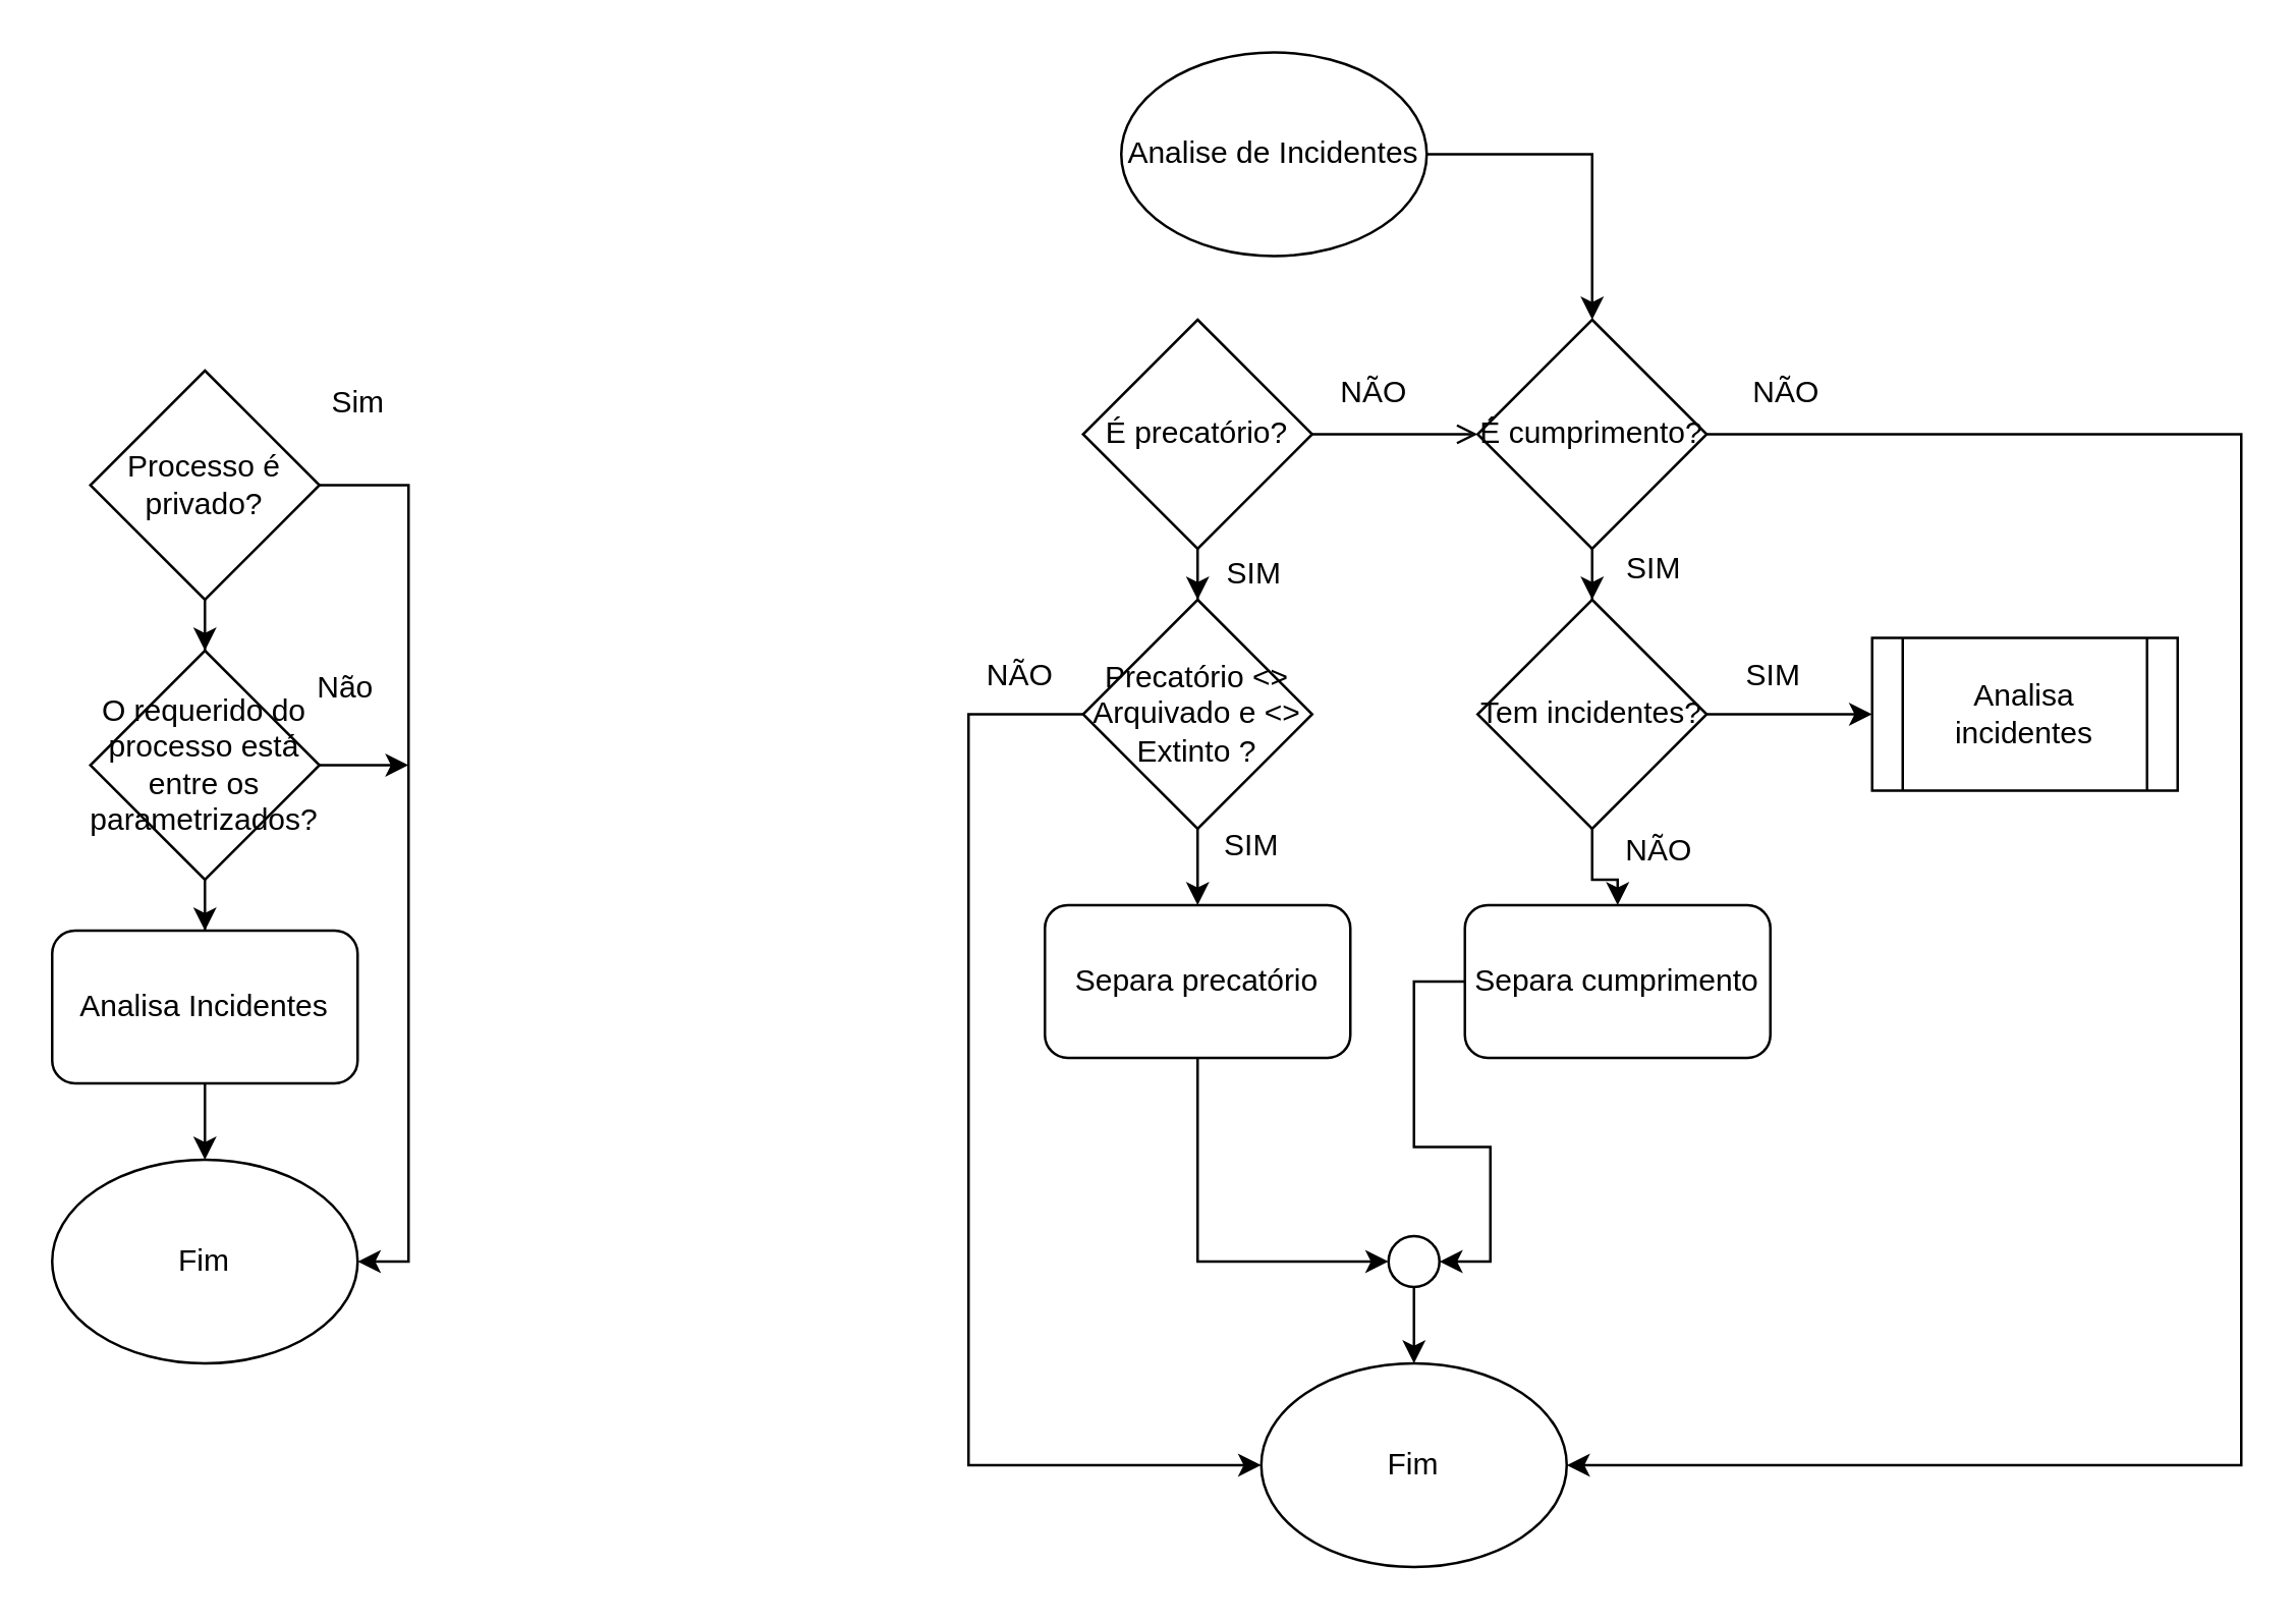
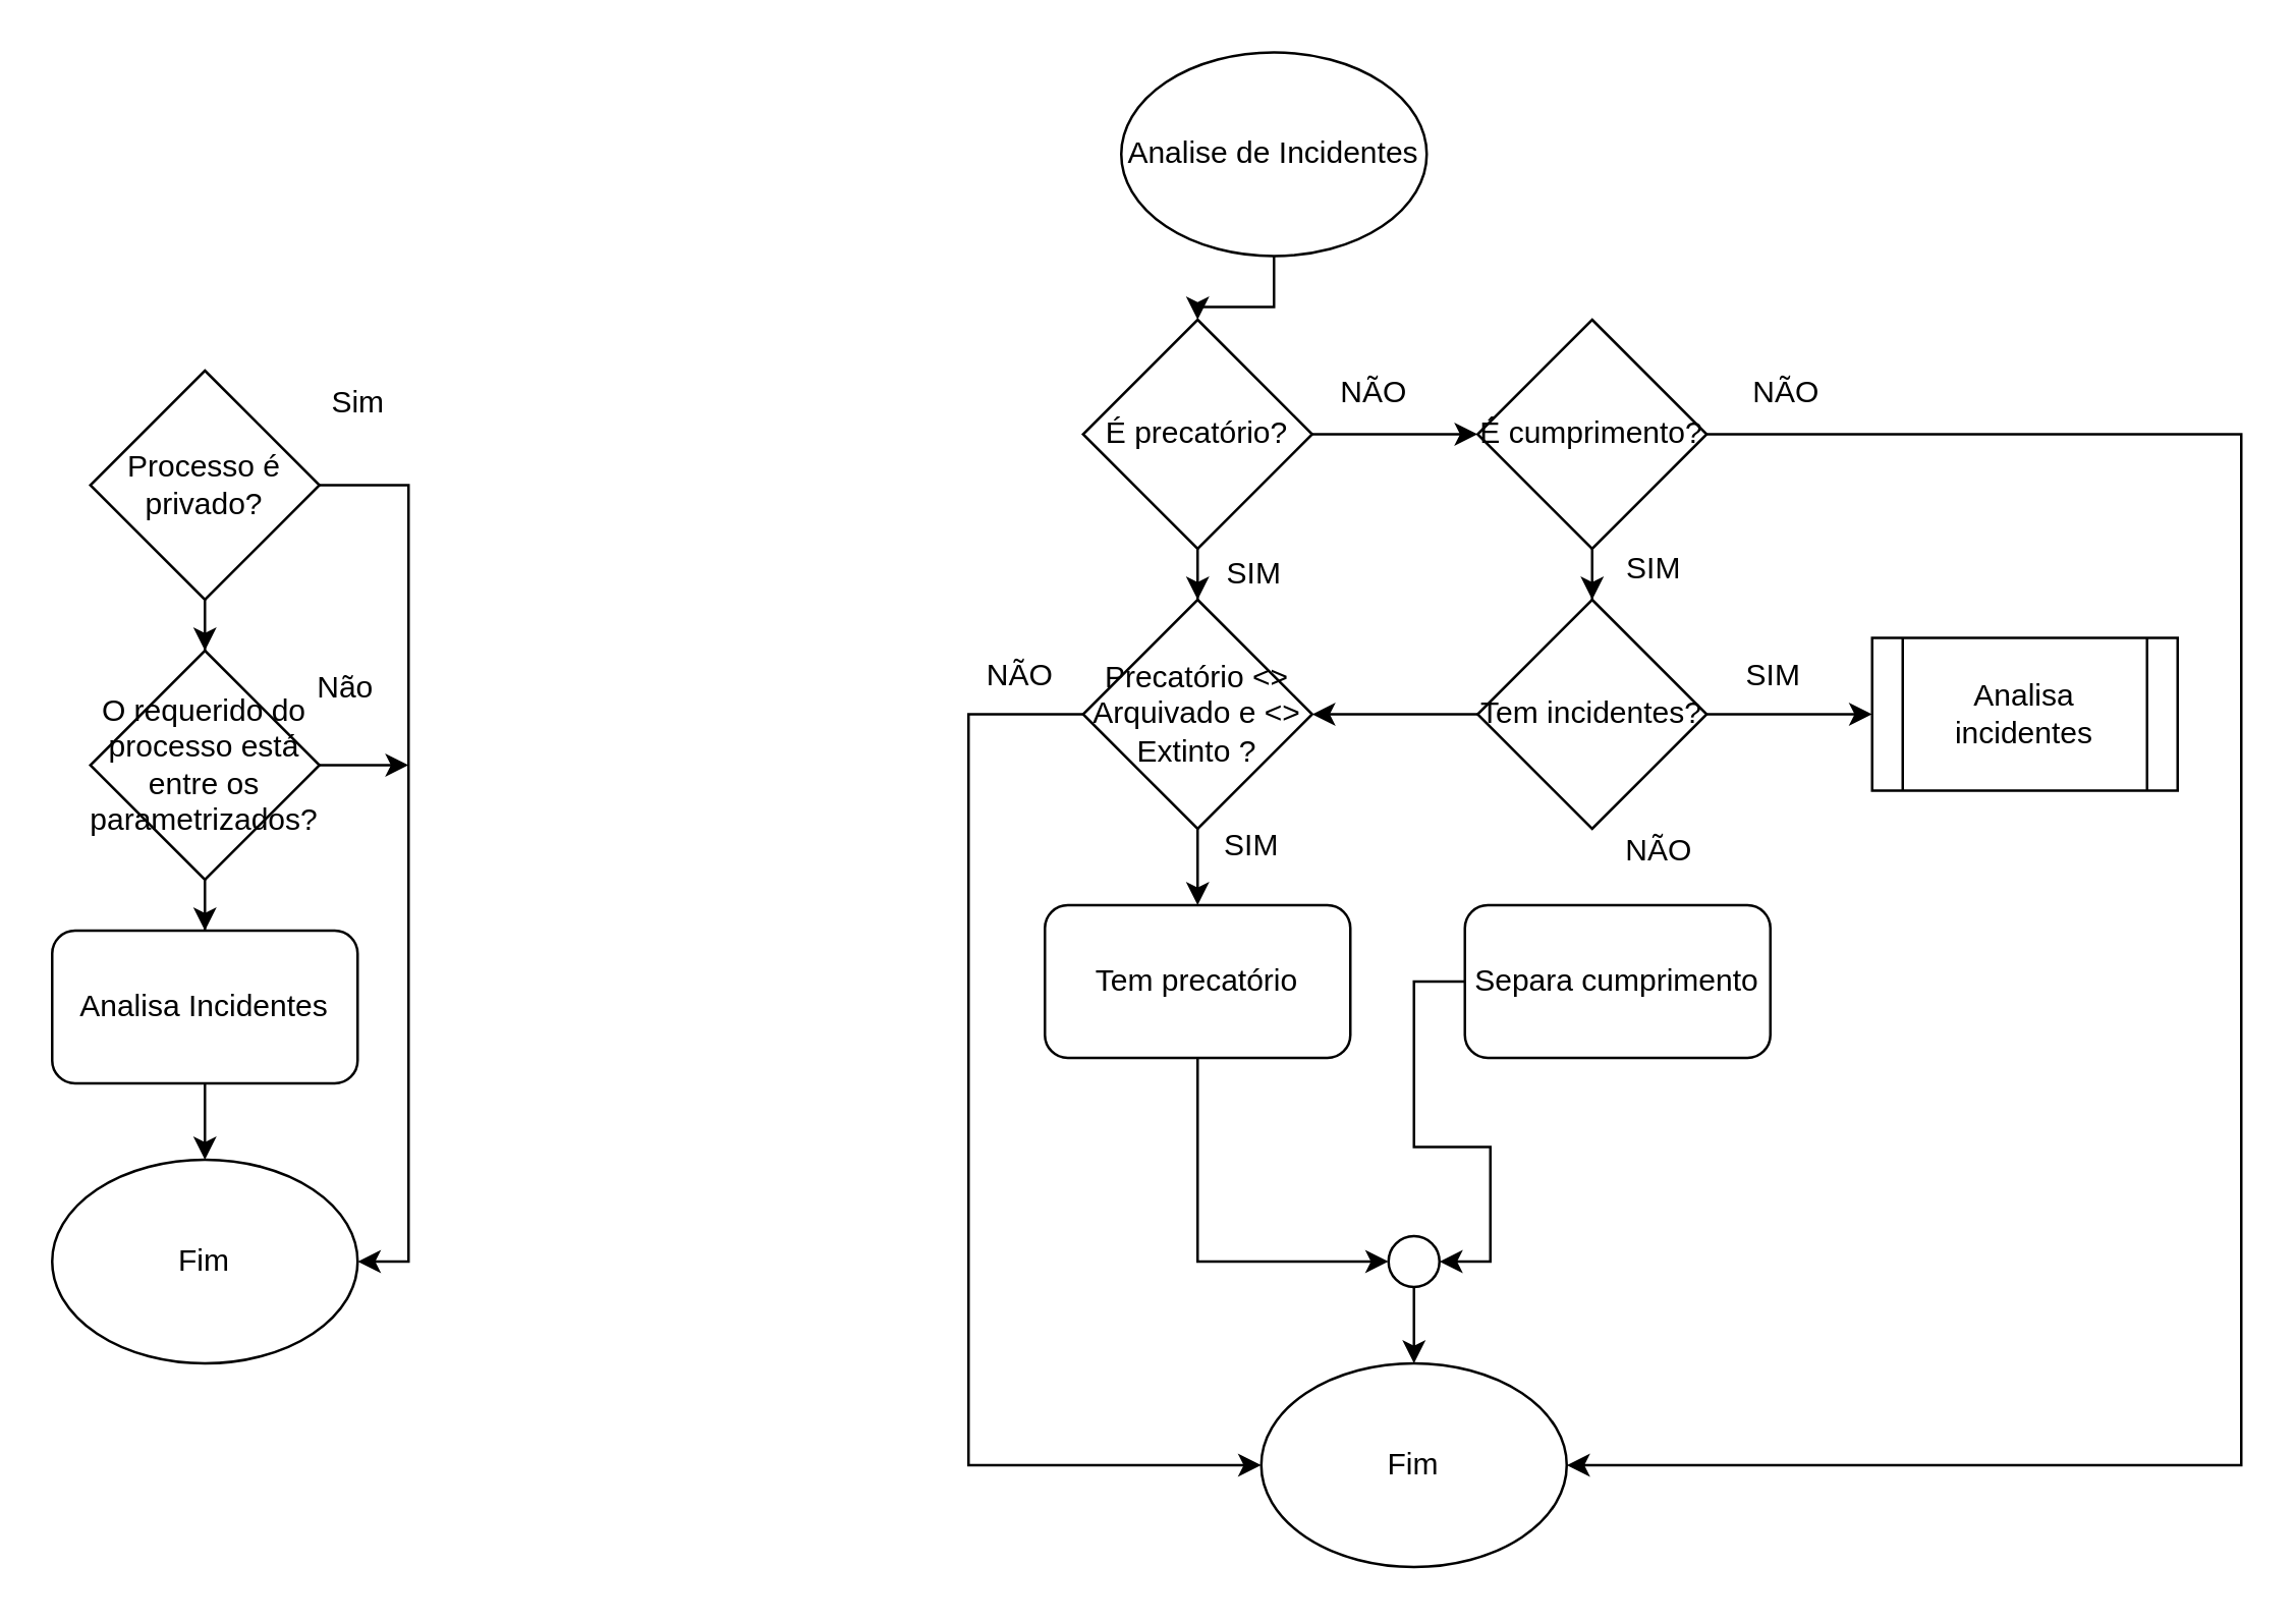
- <mxCell id="13" value="" style="edgeStyle=orthogonalEdgeStyle;rounded=0;orthogonalLoop=1;jettySize=auto;html=1;" edge="1" parent="1" source="14" target="23"><mxGeometry relative="1" as="geometry" /></mxCell>
+ <mxCell id="13" value="" style="edgeStyle=orthogonalEdgeStyle;rounded=0;orthogonalLoop=1;jettySize=auto;html=1;" edge="1" parent="1" source="14" target="17"><mxGeometry relative="1" as="geometry" /></mxCell>
- <mxCell id="16" value="" style="edgeStyle=orthogonalEdgeStyle;rounded=0;orthogonalLoop=1;jettySize=auto;html=1;endArrow=open;" edge="1" parent="1" source="17" target="23"><mxGeometry relative="1" as="geometry" /></mxCell>
+ <mxCell id="16" value="" style="edgeStyle=orthogonalEdgeStyle;rounded=0;orthogonalLoop=1;jettySize=auto;html=1;" edge="1" parent="1" source="17" target="23"><mxGeometry relative="1" as="geometry" /></mxCell>
- <mxCell id="24" value="" style="edgeStyle=orthogonalEdgeStyle;rounded=0;orthogonalLoop=1;jettySize=auto;html=1;" edge="1" parent="1" source="26" target="30"><mxGeometry relative="1" as="geometry" /></mxCell>
+ <mxCell id="24" value="" style="edgeStyle=orthogonalEdgeStyle;rounded=0;orthogonalLoop=1;jettySize=auto;html=1;" edge="1" parent="1" source="26" target="20"><mxGeometry relative="1" as="geometry" /></mxCell>
- <mxCell id="28" value="Separa precatório" style="rounded=1;whiteSpace=wrap;html=1;" vertex="1" parent="1"><mxGeometry x="410" y="355" width="120" height="60" as="geometry" /></mxCell>
+ <mxCell id="28" value="Tem precatório" style="rounded=1;whiteSpace=wrap;html=1;" vertex="1" parent="1"><mxGeometry x="410" y="355" width="120" height="60" as="geometry" /></mxCell>
